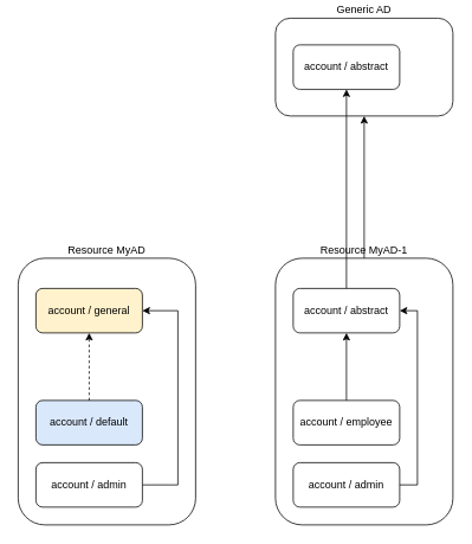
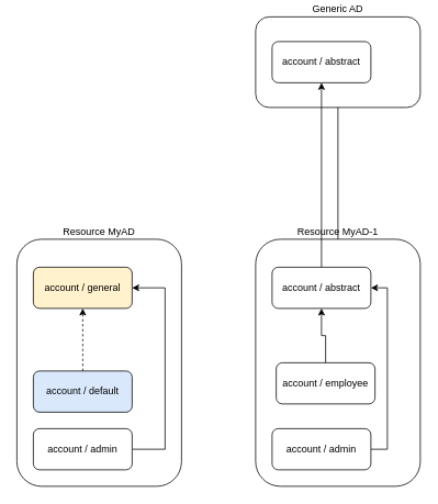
- <mxCell id="9" style="edgeStyle=orthogonalEdgeStyle;rounded=0;orthogonalLoop=1;jettySize=auto;html=1;entryX=0.5;entryY=1;entryDx=0;entryDy=0;" edge="1" parent="1" source="10" target="2"><mxGeometry relative="1" as="geometry" /></mxCell>
+ <mxCell id="9" style="edgeStyle=orthogonalEdgeStyle;rounded=0;orthogonalLoop=1;jettySize=auto;html=1;entryX=0.5;entryY=1;entryDx=0;entryDy=0;endArrow=none;" edge="1" parent="1" source="10" target="2"><mxGeometry relative="1" as="geometry" /></mxCell>
- <mxCell id="12" value="account / employee" style="rounded=1;whiteSpace=wrap;html=1;" vertex="1" parent="1"><mxGeometry x="330" y="450" width="120" height="50" as="geometry" /></mxCell>
+ <mxCell id="12" value="account / employee" style="rounded=1;whiteSpace=wrap;html=1;" vertex="1" parent="1"><mxGeometry x="335" y="440" width="120" height="50" as="geometry" /></mxCell>
